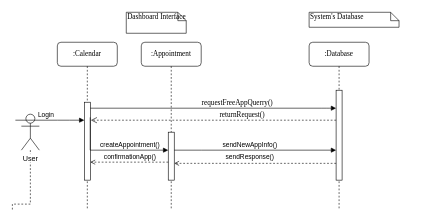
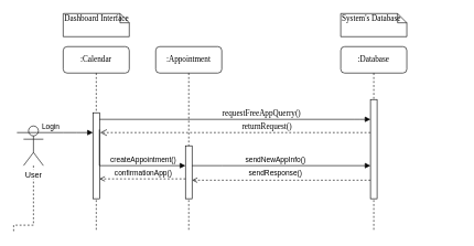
- <mxCell id="11" value="System's Database" style="shape=note;whiteSpace=wrap;html=1;size=14;verticalAlign=top;align=left;spacingTop=-6;rounded=0;shadow=0;comic=0;labelBackgroundColor=none;strokeWidth=1;fontFamily=Verdana;fontSize=12" parent="1" vertex="1"><mxGeometry x="515" y="20" width="150" height="25" as="geometry" /></mxCell>
+ <mxCell id="11" value="System's Database" style="shape=note;whiteSpace=wrap;html=1;size=14;verticalAlign=top;align=left;spacingTop=-6;rounded=0;shadow=0;comic=0;labelBackgroundColor=none;strokeWidth=1;fontFamily=Verdana;fontSize=12" parent="1" vertex="1"><mxGeometry x="515" y="20" width="100" height="35" as="geometry" /></mxCell>
- <mxCell id="10" value="Dashboard Interface" style="shape=note;whiteSpace=wrap;html=1;size=14;verticalAlign=top;align=left;spacingTop=-6;rounded=0;shadow=0;comic=0;labelBackgroundColor=none;strokeWidth=1;fontFamily=Verdana;fontSize=12" parent="1" vertex="1"><mxGeometry x="210" y="20" width="100" height="35" as="geometry" /></mxCell>
+ <mxCell id="10" value="Dashboard Interface" style="shape=note;whiteSpace=wrap;html=1;size=14;verticalAlign=top;align=left;spacingTop=-6;rounded=0;shadow=0;comic=0;labelBackgroundColor=none;strokeWidth=1;fontFamily=Verdana;fontSize=12" parent="1" vertex="1"><mxGeometry x="95" y="20" width="100" height="35" as="geometry" /></mxCell>
